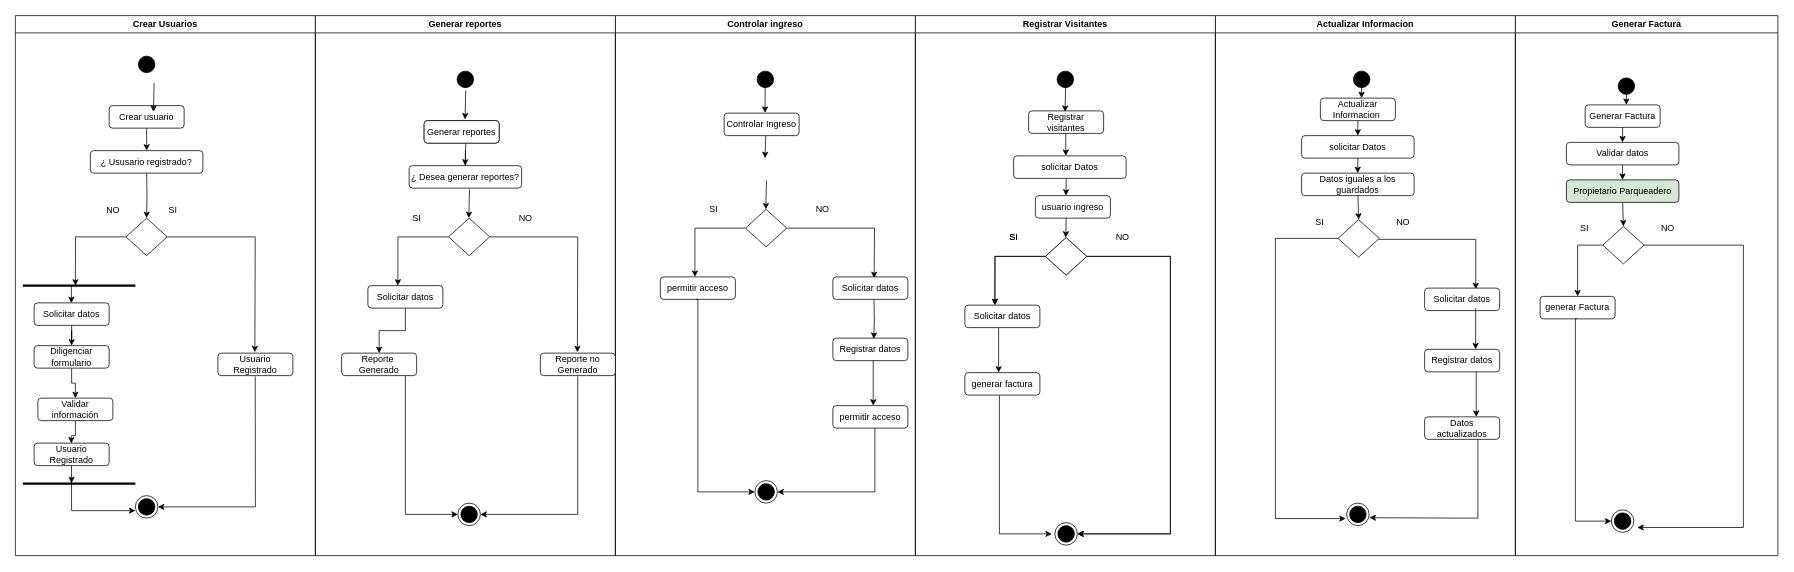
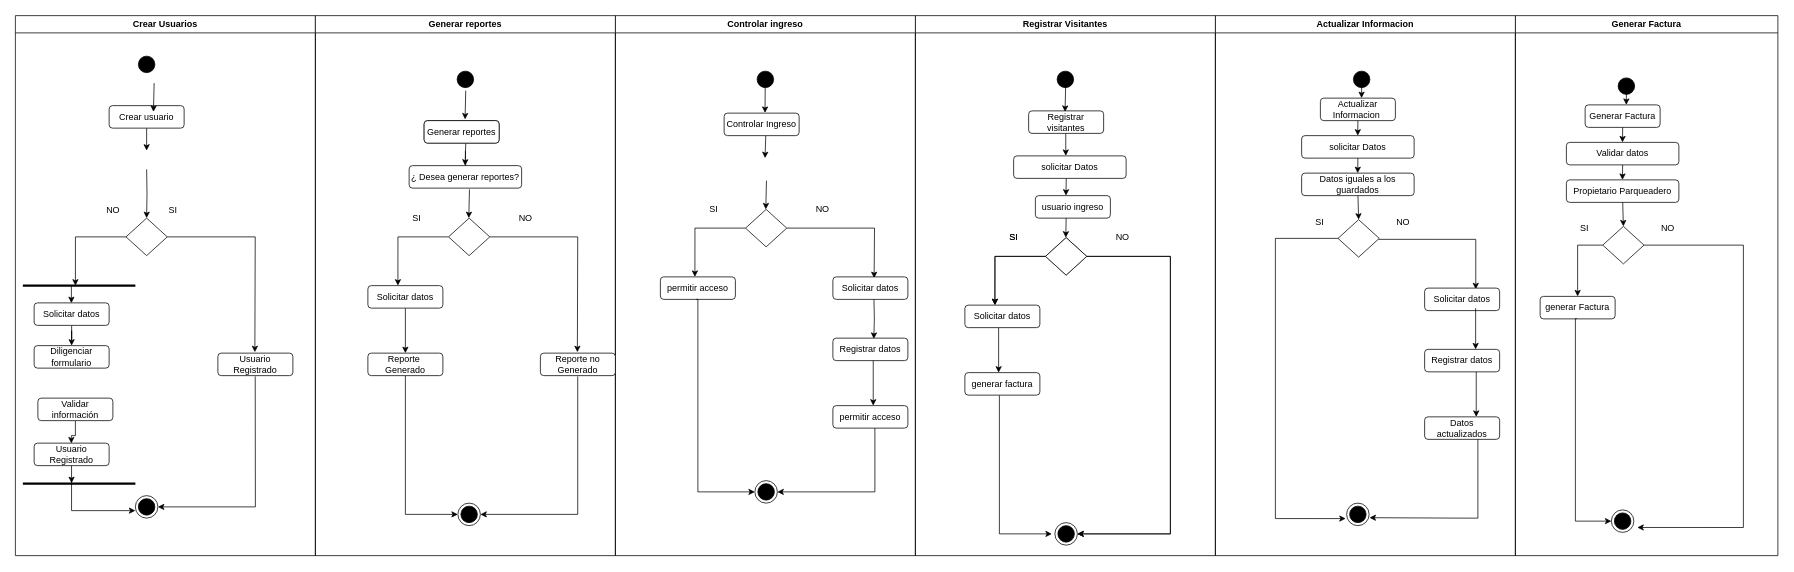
- <mxCell id="10" value="¿ Ususario registrado?" style="rounded=1;whiteSpace=wrap;html=1;" parent="2" vertex="1"><mxGeometry x="100" y="180" width="150" height="30" as="geometry" /></mxCell>
- <mxCell id="119" value="Propietario Parqueadero" style="rounded=1;whiteSpace=wrap;html=1;fillColor=#d5e8d4;" vertex="1" parent="1"><mxGeometry x="2088" y="239" width="150" height="30" as="geometry" /></mxCell>
+ <mxCell id="119" value="Propietario Parqueadero" style="rounded=1;whiteSpace=wrap;html=1;" vertex="1" parent="1"><mxGeometry x="2088" y="239" width="150" height="30" as="geometry" /></mxCell>
- <mxCell id="90" value="Reporte&amp;nbsp;&lt;br&gt;Generado" style="rounded=1;whiteSpace=wrap;html=1;" parent="72" vertex="1"><mxGeometry x="35" y="450" width="100" height="30" as="geometry" /></mxCell>
+ <mxCell id="90" value="Reporte&amp;nbsp;&lt;br&gt;Generado" style="rounded=1;whiteSpace=wrap;html=1;" parent="72" vertex="1"><mxGeometry x="70" y="450" width="100" height="30" as="geometry" /></mxCell>
- <mxCell id="14" style="edgeStyle=orthogonalEdgeStyle;rounded=0;orthogonalLoop=1;jettySize=auto;html=1;entryX=0.5;entryY=0;entryDx=0;entryDy=0;entryPerimeter=0;fontSize=12;" parent="2" source="15" target="17" edge="1"><mxGeometry relative="1" as="geometry" /></mxCell>
